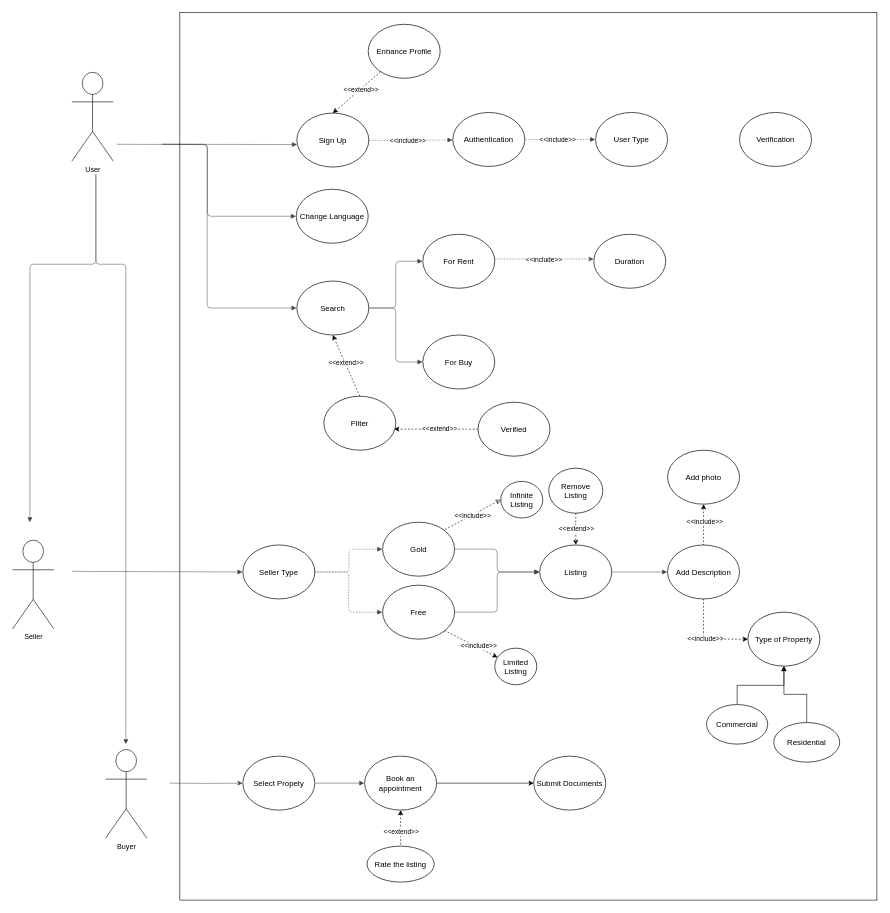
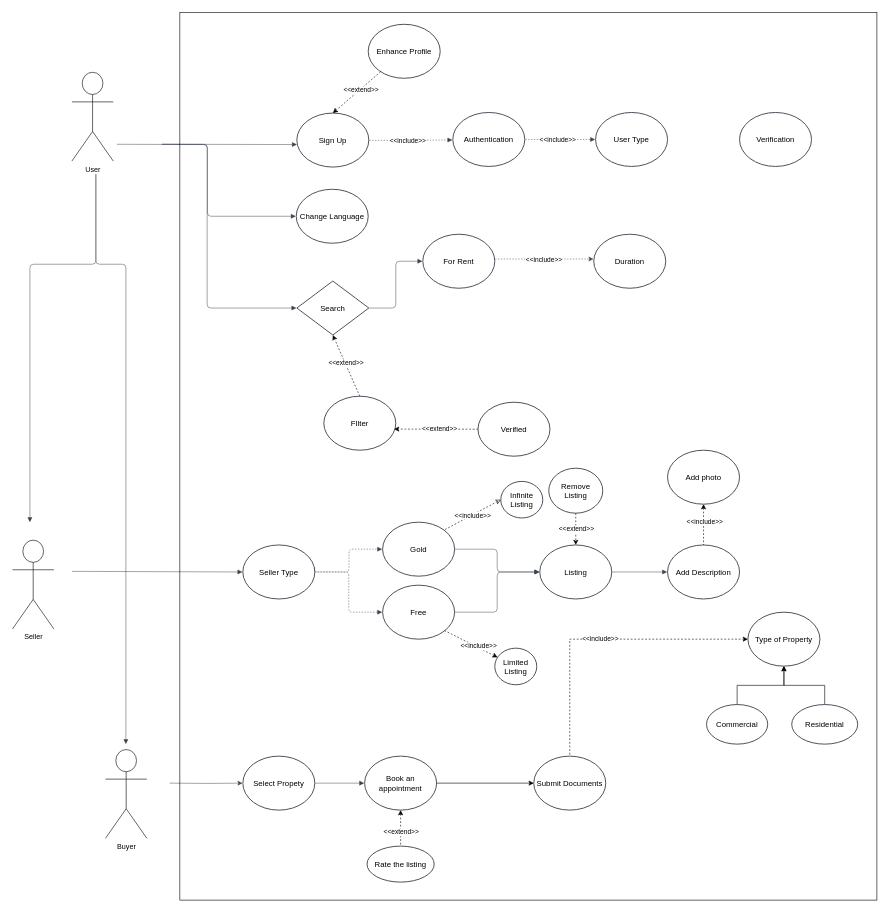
- <mxCell id="15" value="Search" style="html=1;overflow=block;blockSpacing=1;whiteSpace=wrap;ellipse;fontSize=13;spacing=3.8;strokeColor=#3a414a;strokeOpacity=100;fillOpacity=100;rounded=1;absoluteArcSize=1;arcSize=9;fillColor=#ffffff;strokeWidth=1.5;lucidId=zh2NIjurEAJ8;" parent="1" vertex="1"><mxGeometry x="494" y="468" width="120" height="90" as="geometry" /></mxCell>
+ <mxCell id="15" value="Search" style="rhombus;html=1;overflow=block;blockSpacing=1;whiteSpace=wrap;fontSize=13;spacing=3.8;strokeColor=#3a414a;strokeOpacity=100;fillOpacity=100;absoluteArcSize=1;arcSize=9;fillColor=#ffffff;strokeWidth=1.5;lucidId=zh2NIjurEAJ8;" parent="1" vertex="1"><mxGeometry x="494" y="468" width="120" height="90" as="geometry" /></mxCell>
- <mxCell id="23" value="" style="html=1;jettySize=18;whiteSpace=wrap;fontSize=13;strokeColor=#3a414a;strokeOpacity=100;strokeWidth=0.8;rounded=1;arcSize=12;edgeStyle=orthogonalEdgeStyle;startArrow=none;endArrow=block;endFill=1;exitX=1.006;exitY=0.5;exitPerimeter=0;entryX=-0.006;entryY=0.5;entryPerimeter=0;lucidId=Ui2NdpzxIE4U;" parent="1" source="15" target="18" edge="1"><mxGeometry width="100" height="100" relative="1" as="geometry"><Array as="points" /></mxGeometry></mxCell>
- <mxCell id="18" value="For Buy" style="html=1;overflow=block;blockSpacing=1;whiteSpace=wrap;ellipse;fontSize=13;spacing=3.8;strokeColor=#3a414a;strokeOpacity=100;fillOpacity=100;rounded=1;absoluteArcSize=1;arcSize=9;fillColor=#ffffff;strokeWidth=1.5;lucidId=_h2Ns~Ce41wU;" parent="1" vertex="1"><mxGeometry x="704" y="558" width="120" height="90" as="geometry" /></mxCell>
- <mxCell id="40" value="&amp;lt;&amp;lt;include&amp;gt;&amp;gt;" style="edgeStyle=orthogonalEdgeStyle;rounded=0;orthogonalLoop=1;jettySize=auto;html=1;entryX=0.5;entryY=1;entryDx=0;entryDy=0;dashed=1;endArrow=none;startFill=1;startArrow=classic;" edge="1" parent="1" source="41" target="38"><mxGeometry relative="1" as="geometry" /></mxCell>
+ <mxCell id="40" value="&amp;lt;&amp;lt;include&amp;gt;&amp;gt;" style="edgeStyle=orthogonalEdgeStyle;rounded=0;orthogonalLoop=1;jettySize=auto;html=1;dashed=1;endArrow=none;startFill=1;startArrow=classic;" edge="1" parent="1" source="41" target="49"><mxGeometry relative="1" as="geometry" /></mxCell>
- <mxCell id="45" value="Residential" style="html=1;overflow=block;blockSpacing=1;whiteSpace=wrap;ellipse;fontSize=13;spacing=3.8;strokeColor=#3a414a;strokeOpacity=100;fillOpacity=100;rounded=1;absoluteArcSize=1;arcSize=9;fillColor=#ffffff;strokeWidth=1.5;lucidId=vq2NO-f4~Nze;" parent="1" vertex="1"><mxGeometry x="1289" y="1204" width="110" height="66" as="geometry" /></mxCell>
+ <mxCell id="45" value="Residential" style="html=1;overflow=block;blockSpacing=1;whiteSpace=wrap;ellipse;fontSize=13;spacing=3.8;strokeColor=#3a414a;strokeOpacity=100;fillOpacity=100;rounded=1;absoluteArcSize=1;arcSize=9;fillColor=#ffffff;strokeWidth=1.5;lucidId=vq2NO-f4~Nze;" parent="1" vertex="1"><mxGeometry x="1319" y="1174" width="110" height="66" as="geometry" /></mxCell>
